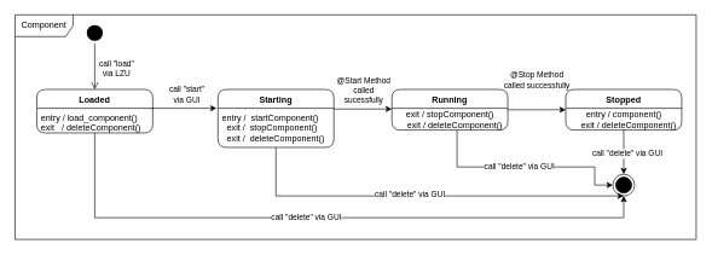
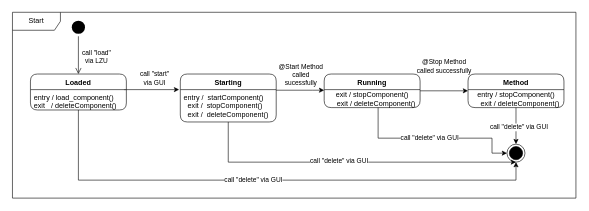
- <mxCell id="18" value="Component" style="shape=umlFrame;whiteSpace=wrap;html=1;strokeColor=#000000;gradientColor=none;width=80;height=30;" parent="1" vertex="1"><mxGeometry x="20" y="20" width="940" height="310" as="geometry" /></mxCell>
+ <mxCell id="18" value="Start" style="shape=umlFrame;whiteSpace=wrap;html=1;strokeColor=#000000;gradientColor=none;width=80;height=30;" parent="1" vertex="1"><mxGeometry x="20" y="20" width="940" height="310" as="geometry" /></mxCell>
- <mxCell id="19" value="Stopped" style="swimlane;fontStyle=1;align=center;verticalAlign=top;childLayout=stackLayout;horizontal=1;startSize=26;horizontalStack=0;resizeParent=1;resizeParentMax=0;resizeLast=0;collapsible=1;marginBottom=0;rounded=1;" vertex="1" parent="1"><mxGeometry x="780" y="123" width="160" height="56" as="geometry" /></mxCell>
+ <mxCell id="19" value="Method" style="swimlane;fontStyle=1;align=center;verticalAlign=top;childLayout=stackLayout;horizontal=1;startSize=26;horizontalStack=0;resizeParent=1;resizeParentMax=0;resizeLast=0;collapsible=1;marginBottom=0;rounded=1;" vertex="1" parent="1"><mxGeometry x="780" y="123" width="160" height="56" as="geometry" /></mxCell>
- <mxCell id="20" value="entry / component()&lt;br&gt;&amp;nbsp; &amp;nbsp; exit / deleteComponent()" style="text;html=1;align=center;verticalAlign=middle;resizable=0;points=[];autosize=1;strokeColor=none;fillColor=none;" vertex="1" parent="19"><mxGeometry y="26" width="160" height="30" as="geometry" /></mxCell>
+ <mxCell id="20" value="entry / stopComponent()&lt;br&gt;&amp;nbsp; &amp;nbsp; exit / deleteComponent()" style="text;html=1;align=center;verticalAlign=middle;resizable=0;points=[];autosize=1;strokeColor=none;fillColor=none;" vertex="1" parent="19"><mxGeometry y="26" width="160" height="30" as="geometry" /></mxCell>
